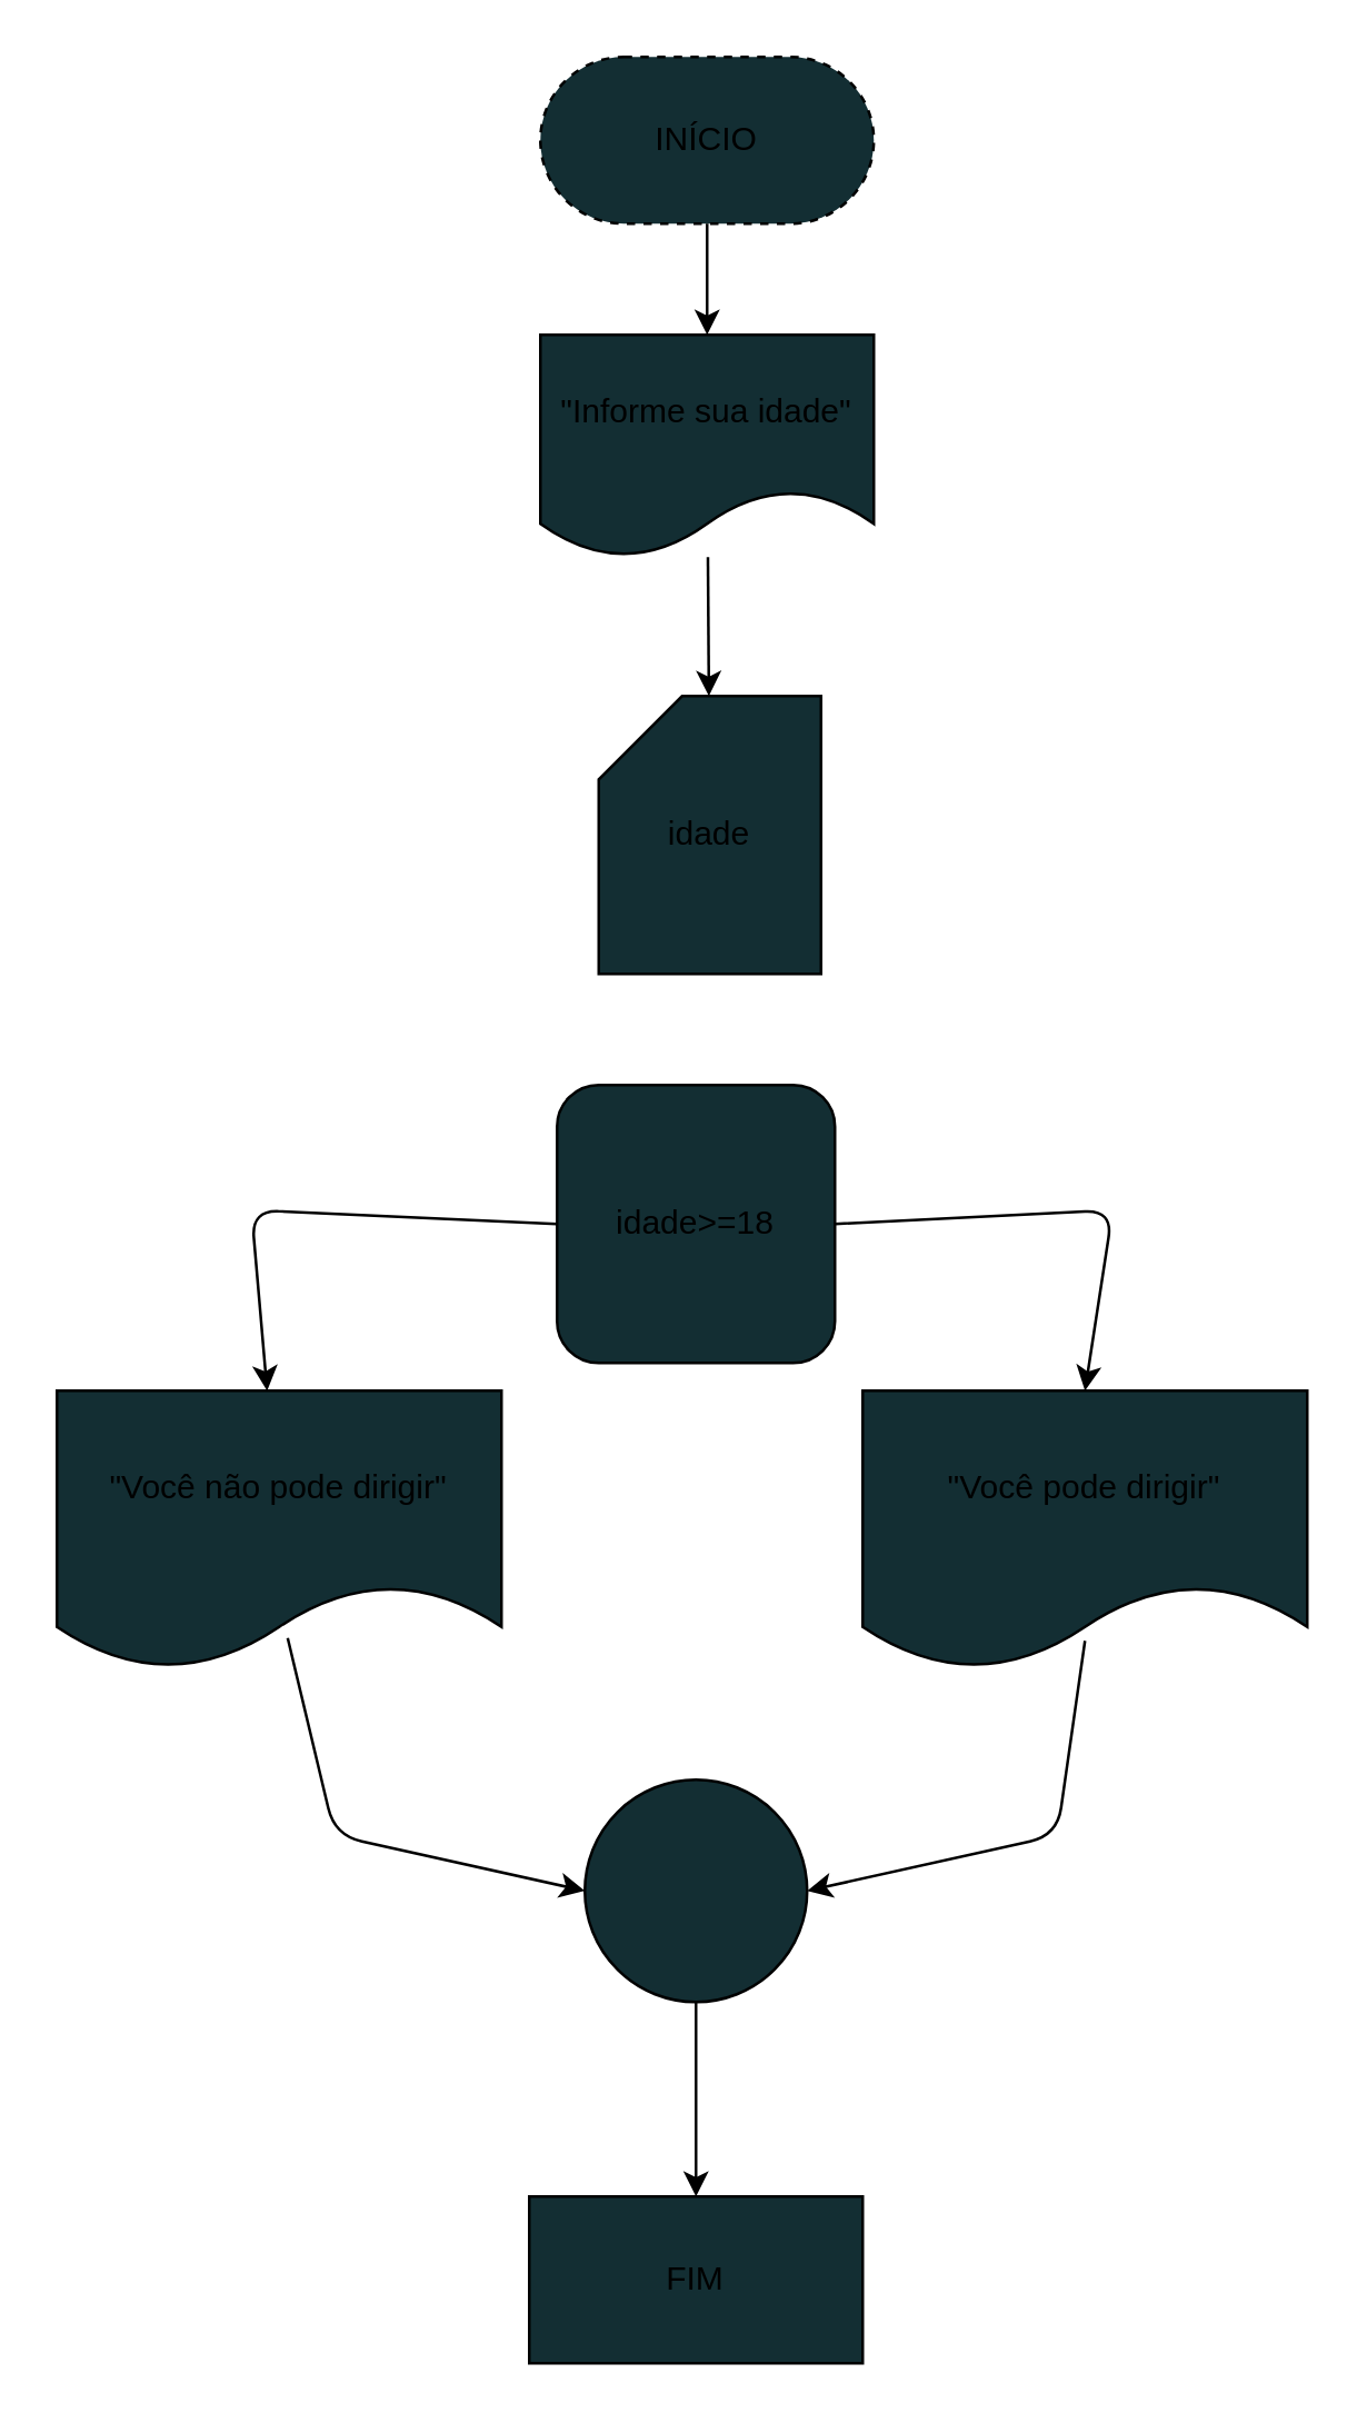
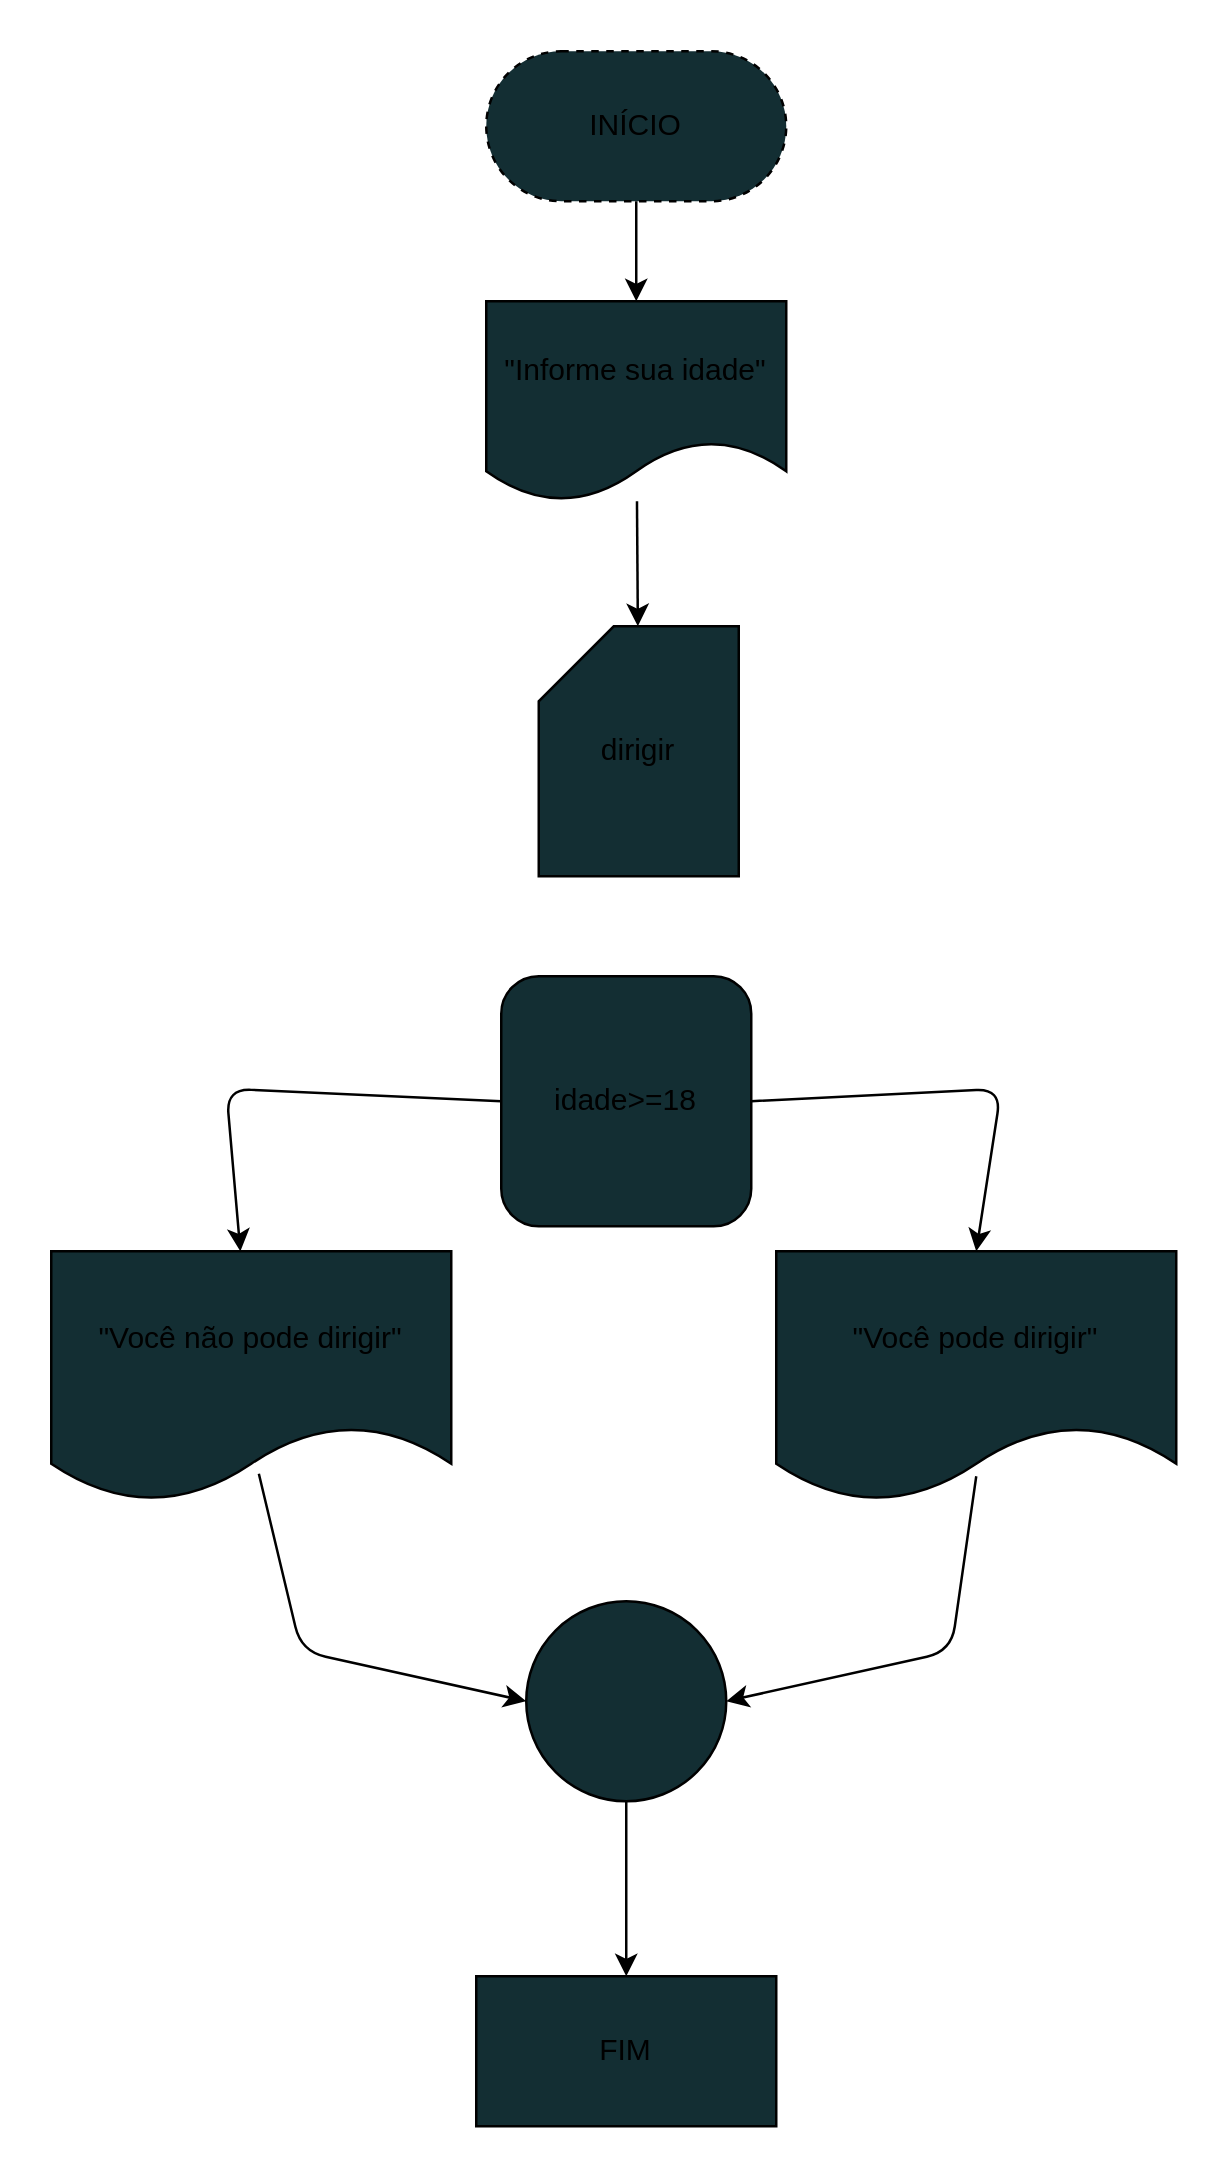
- <mxCell id="6" value="idade" style="shape=card;whiteSpace=wrap;html=1;strokeColor=default;fillColor=#132E33;" vertex="1" parent="1"><mxGeometry x="215" y="250" width="80" height="100" as="geometry" /></mxCell>
+ <mxCell id="6" value="dirigir" style="shape=card;whiteSpace=wrap;html=1;strokeColor=default;fillColor=#132E33;" vertex="1" parent="1"><mxGeometry x="215" y="250" width="80" height="100" as="geometry" /></mxCell>
